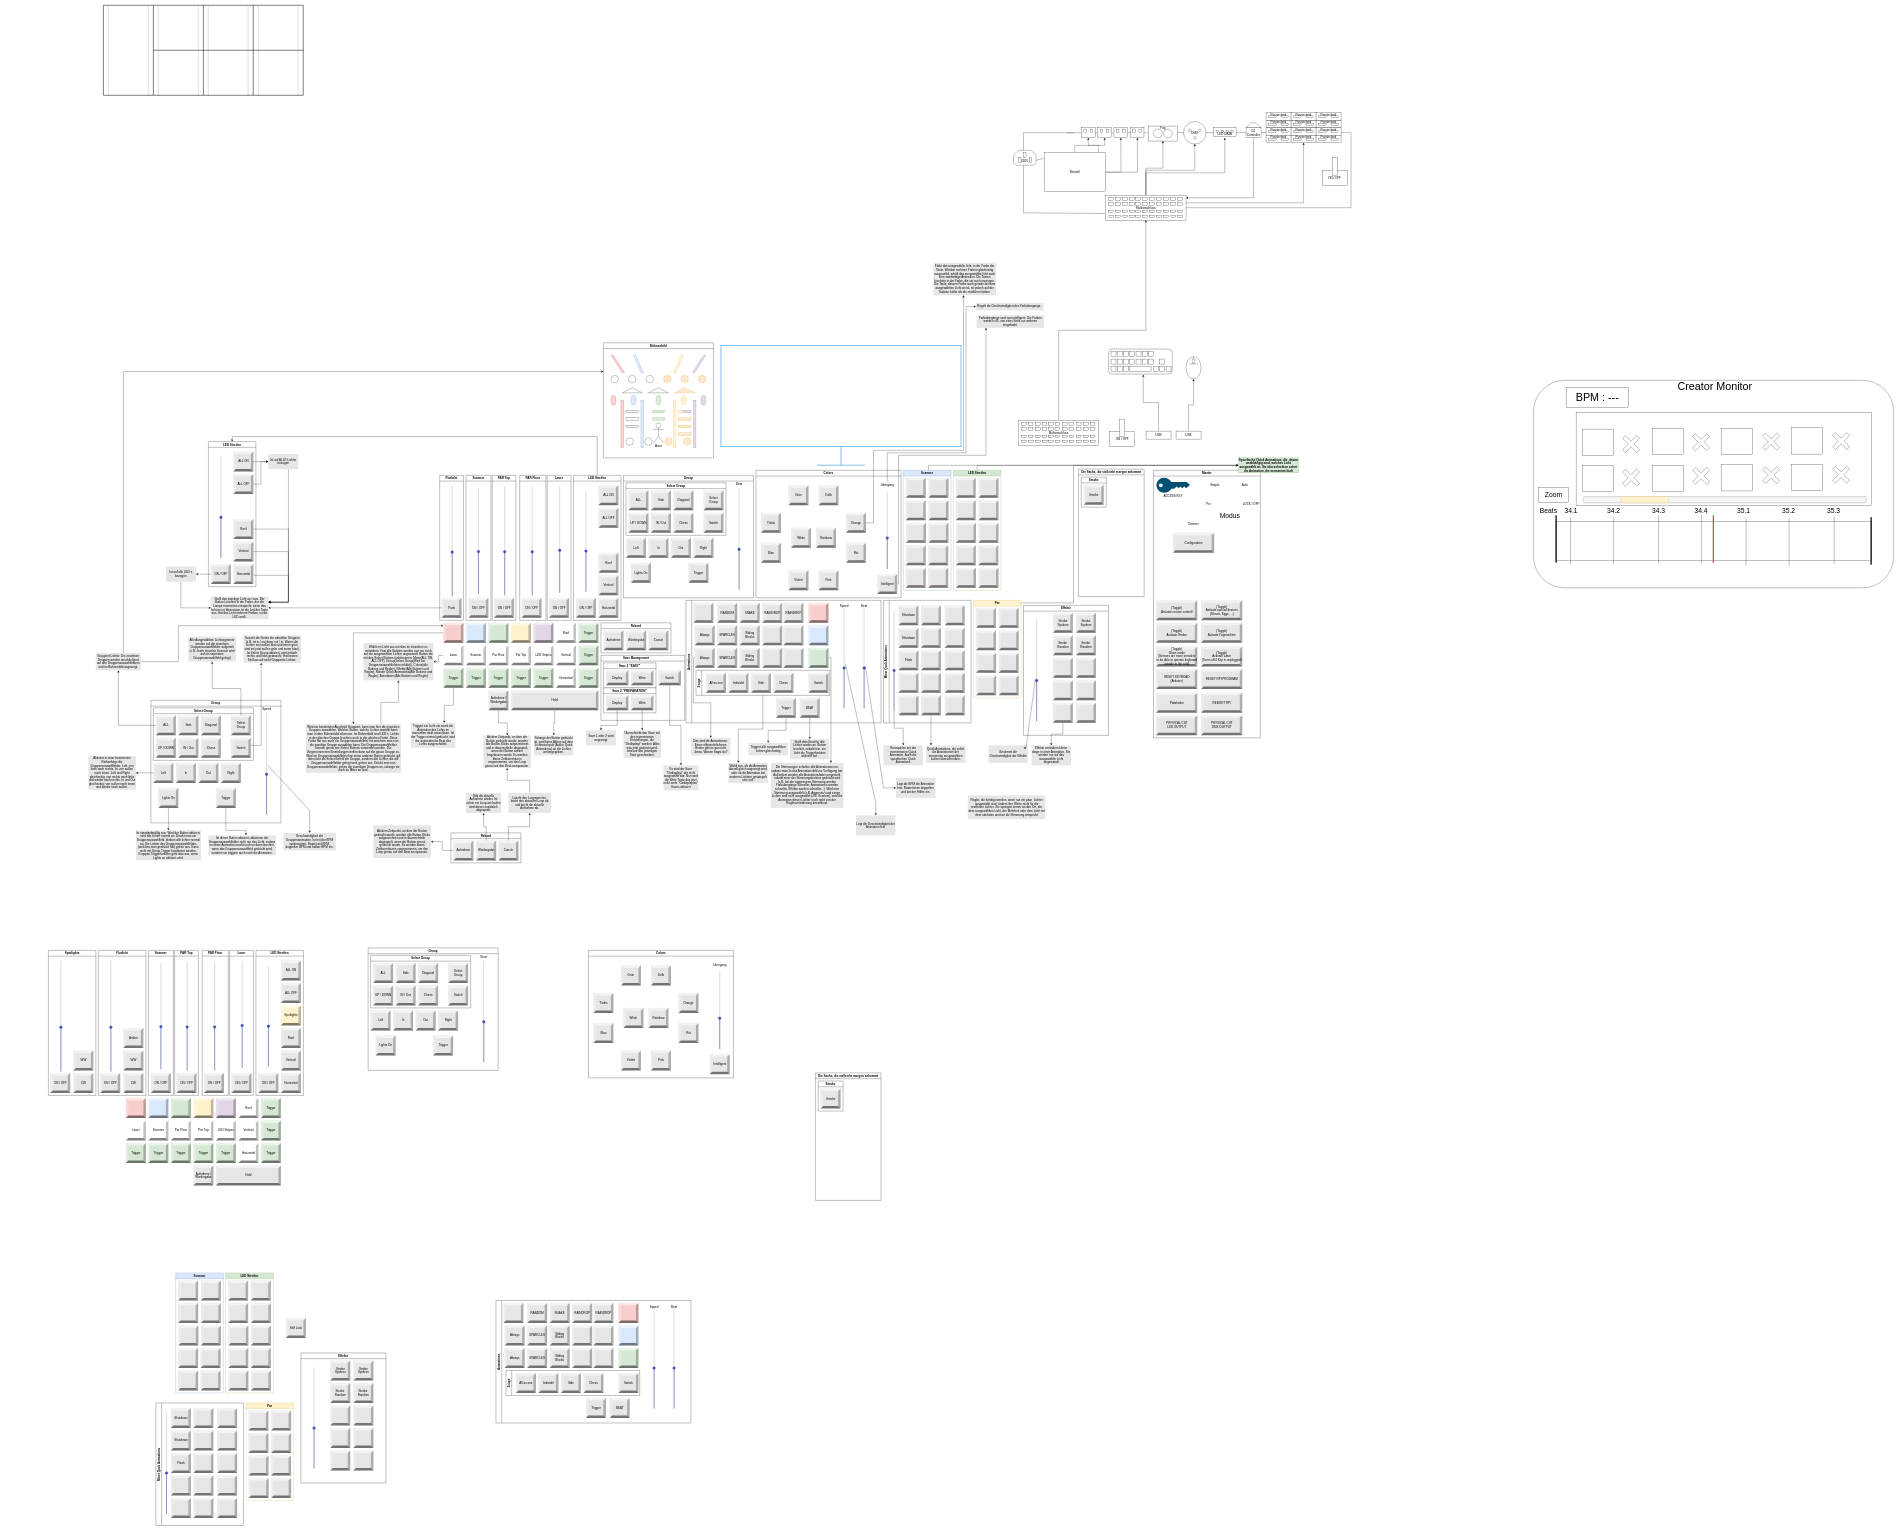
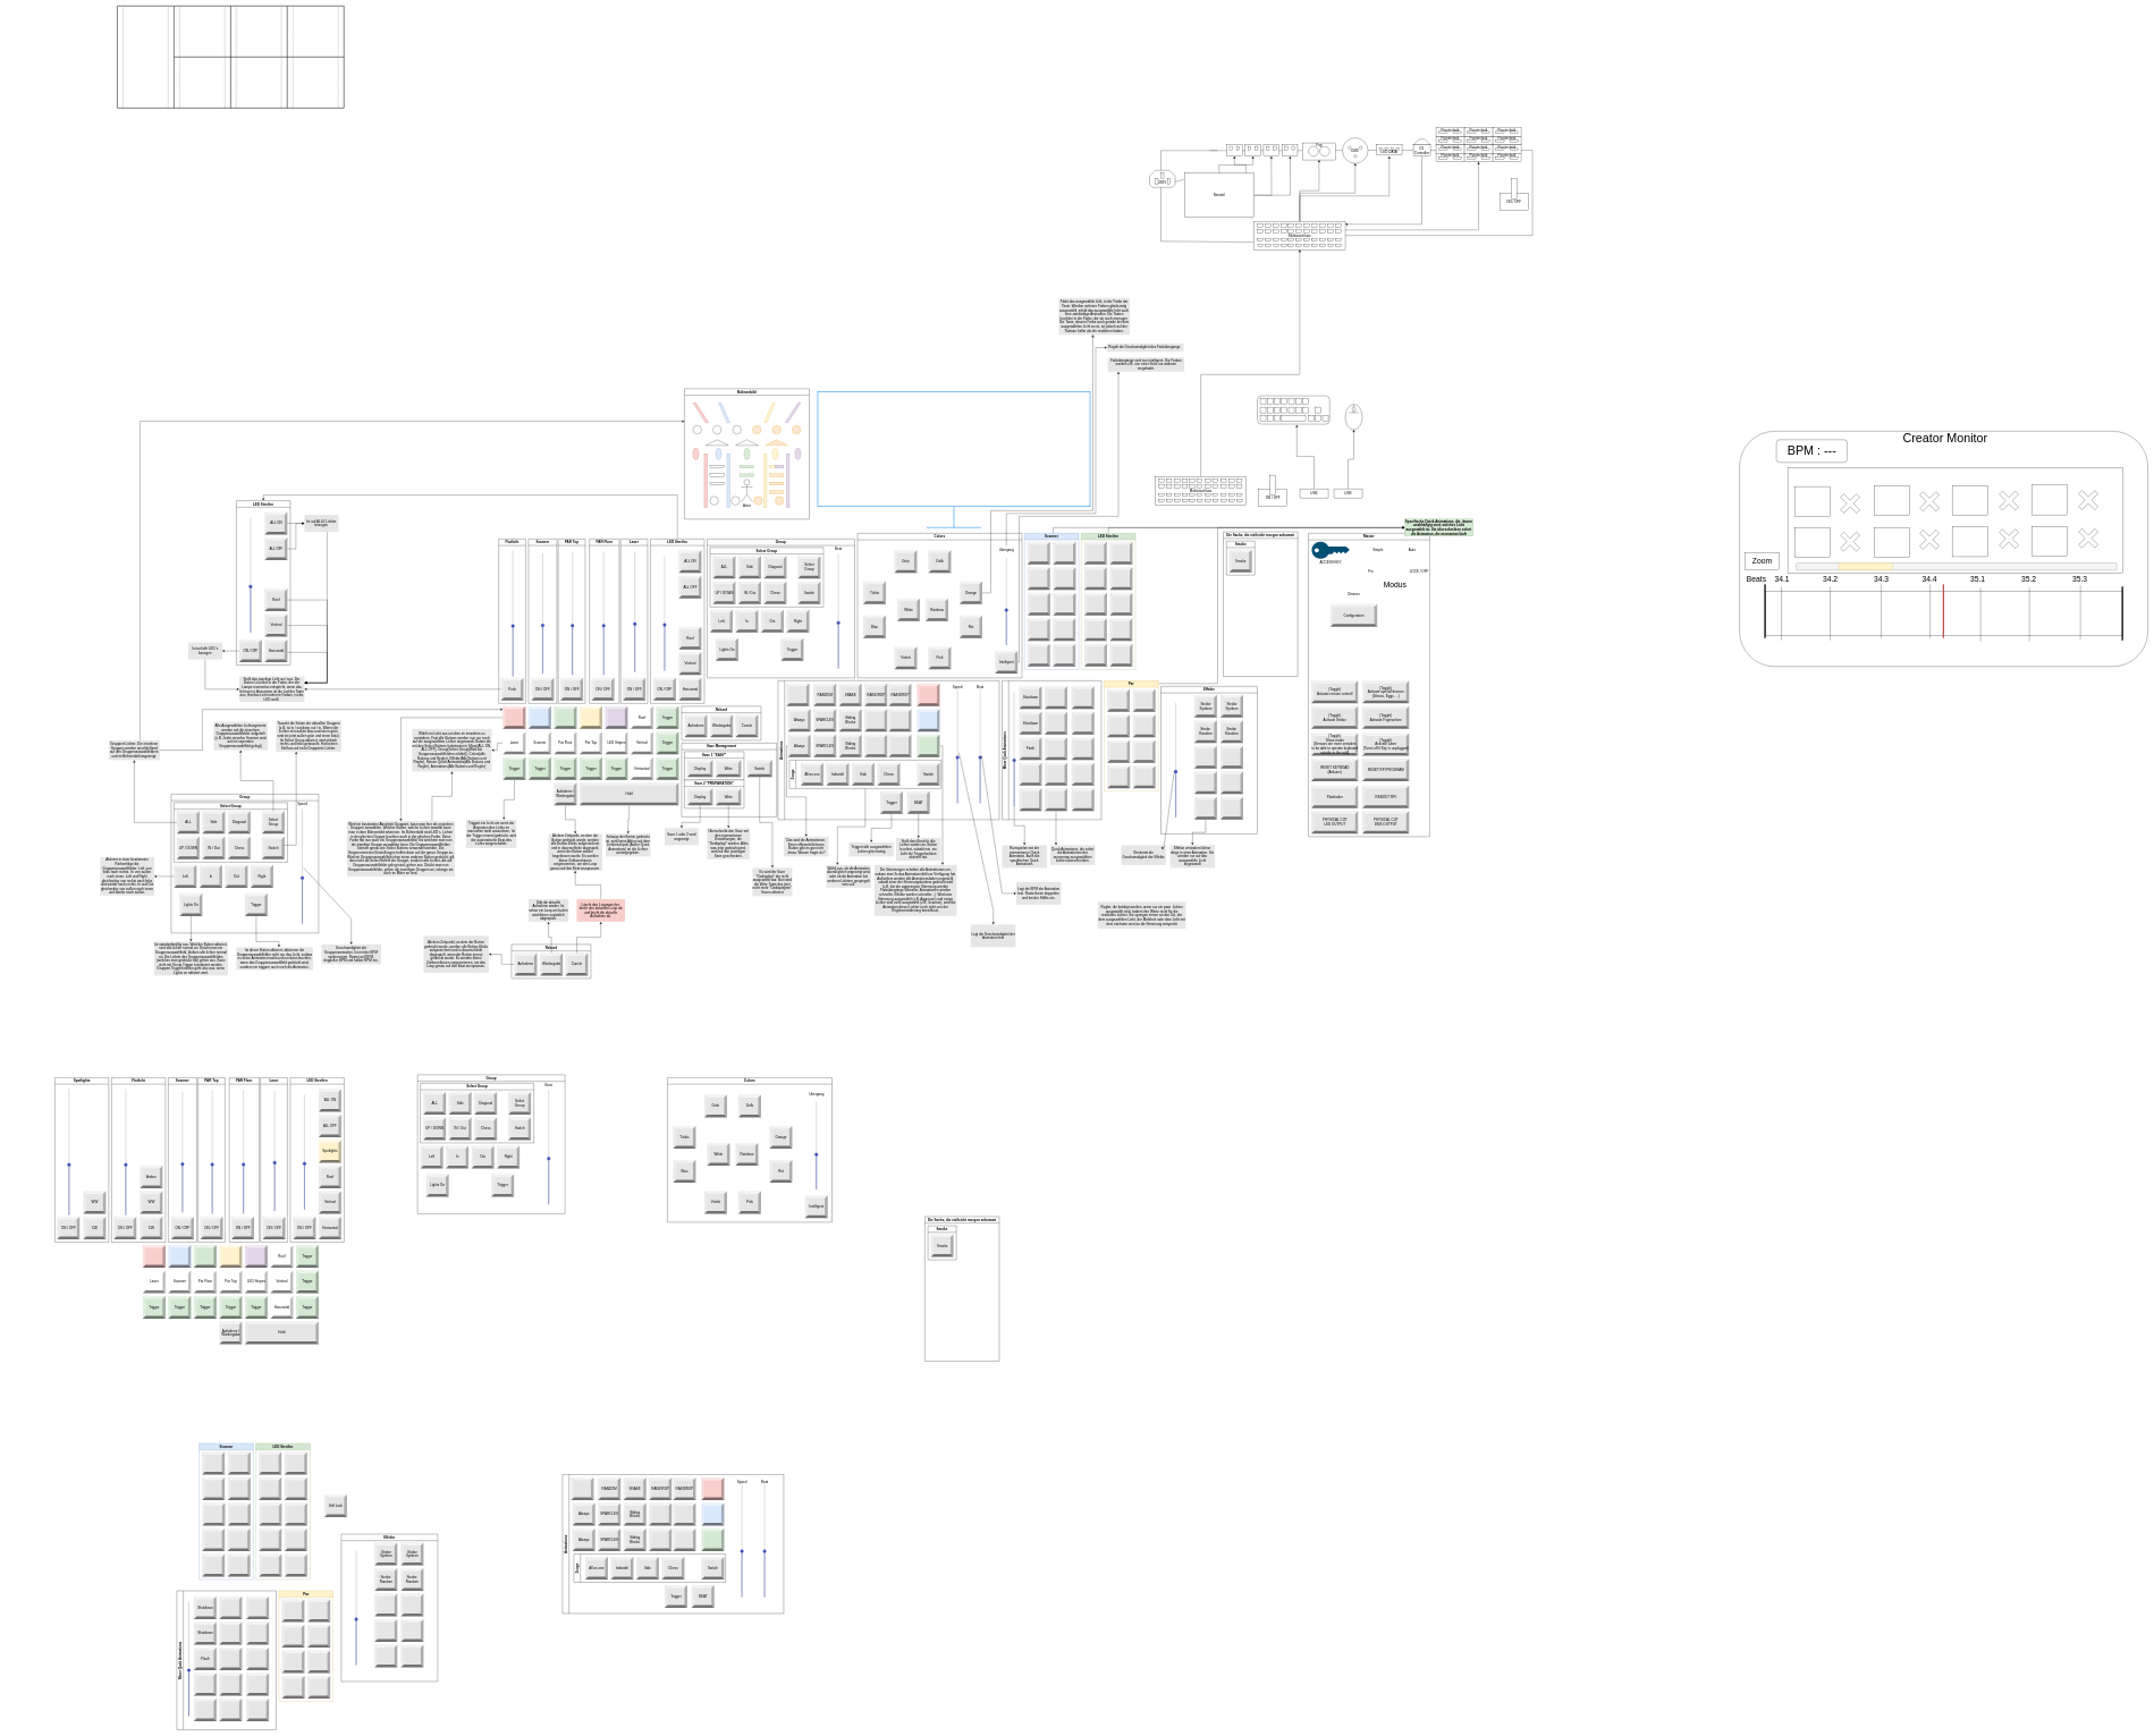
- <mxCell id="590" value="BPM : ---" style="rounded=0;whiteSpace=wrap;html=1;fontSize=43;" parent="1" vertex="1"><mxGeometry x="6263" y="1550" width="250" height="80" as="geometry" /></mxCell>
+ <mxCell id="590" value="BPM : ---" style="whiteSpace=wrap;html=1;fontSize=43;rounded=1;" parent="1" vertex="1"><mxGeometry x="6263" y="1550" width="250" height="80" as="geometry" /></mxCell>
- <mxCell id="313" value="Löscht den Loopspeicher, bricht den aktuellen Loop ab und bricht die aktuelle Aufnahme ab." style="whiteSpace=wrap;html=1;fillColor=#E6E6E6;strokeColor=none;" parent="1" vertex="1"><mxGeometry x="2033" y="3170" width="170" height="80" as="geometry" /></mxCell>
+ <mxCell id="313" value="Löscht den Loopspeicher, bricht den aktuellen Loop ab und bricht die aktuelle Aufnahme ab." style="whiteSpace=wrap;html=1;fillColor=#f8cecc;strokeColor=none;" parent="1" vertex="1"><mxGeometry x="2033" y="3170" width="170" height="80" as="geometry" /></mxCell>
